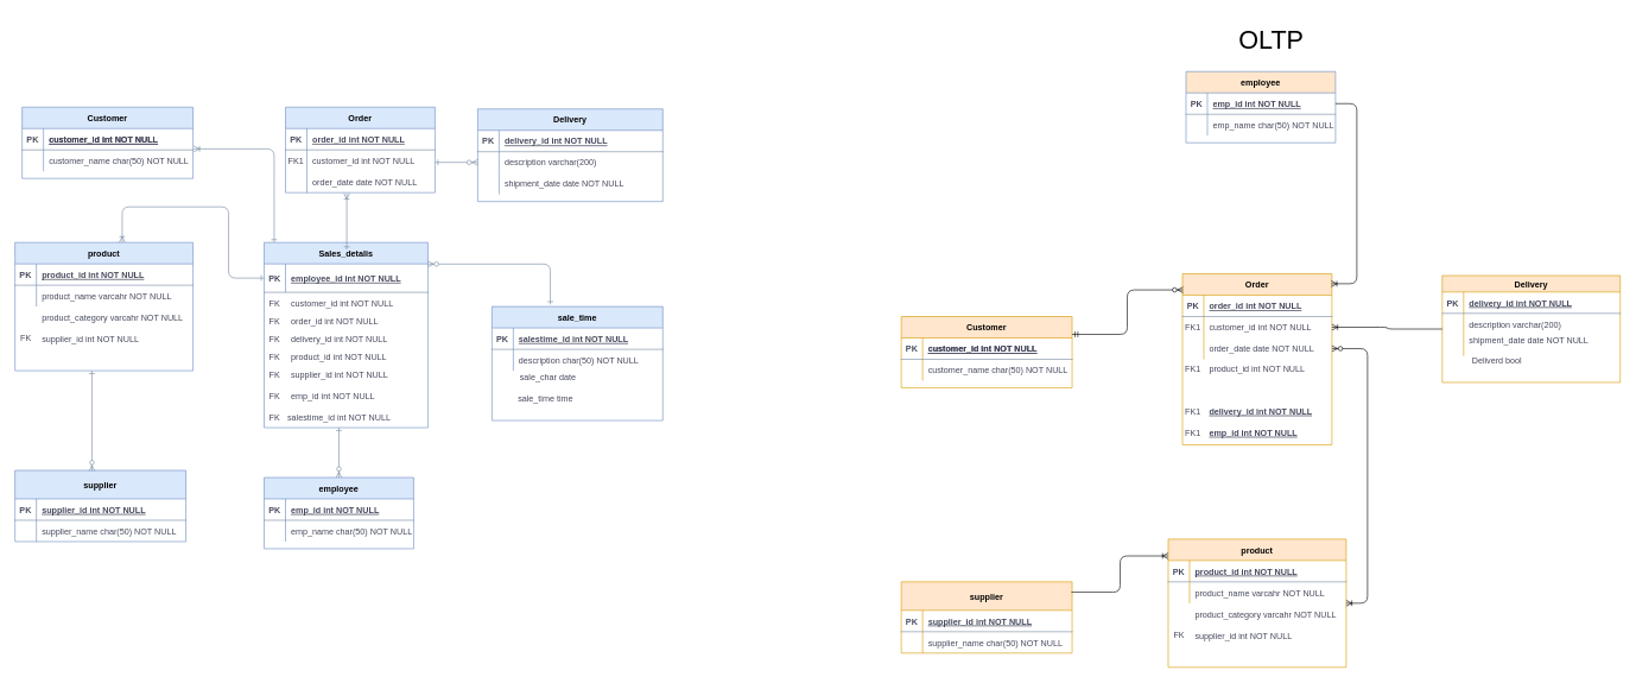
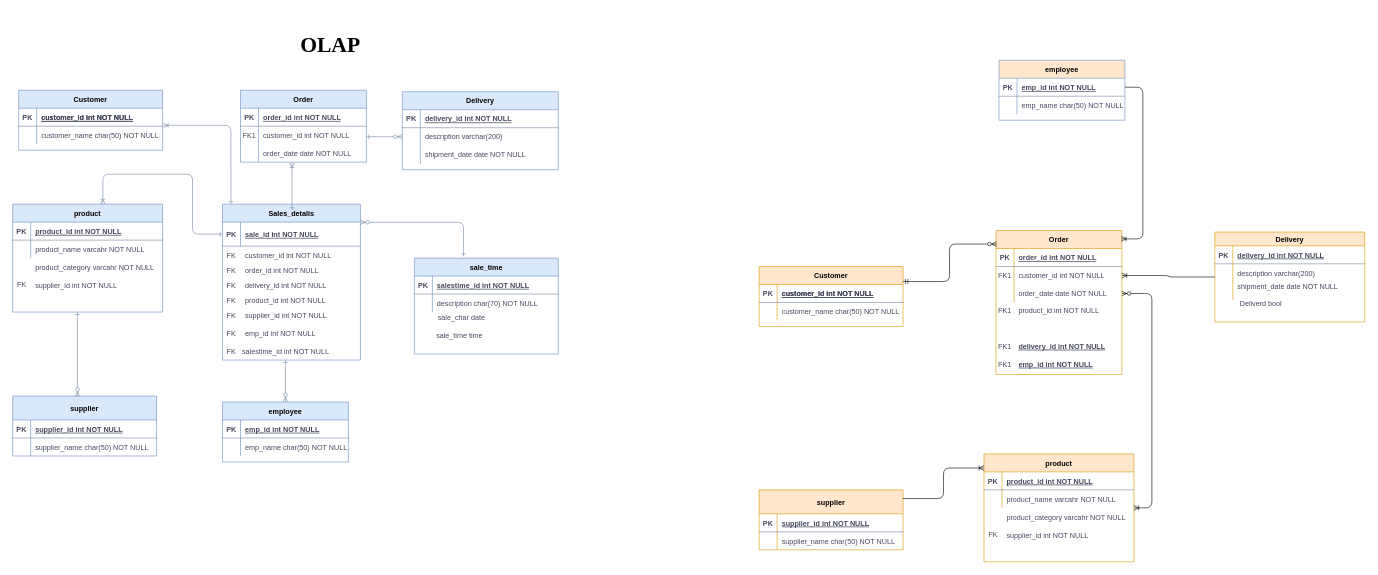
- <mxCell id="90" value="&lt;font style=&quot;font-size: 36px&quot;&gt;OLTP&lt;/font&gt;" style="text;html=1;strokeColor=none;fillColor=none;align=center;verticalAlign=middle;whiteSpace=wrap;rounded=0;" parent="1" vertex="1"><mxGeometry x="1615" y="20" width="340" height="70" as="geometry" /></mxCell>
+ <mxCell id="89" value="&lt;pre&gt;&lt;font style=&quot;font-size: 36px&quot; face=&quot;Times New Roman&quot;&gt;&lt;b&gt;OLAP&lt;/b&gt;&lt;/font&gt;&lt;/pre&gt;" style="text;html=1;strokeColor=none;fillColor=none;align=center;verticalAlign=middle;whiteSpace=wrap;rounded=0;" parent="1" vertex="1"><mxGeometry x="380" y="40" width="340" height="70" as="geometry" /></mxCell>
- <mxCell id="43" value="employee_id int NOT NULL " style="shape=partialRectangle;overflow=hidden;connectable=0;fillColor=none;top=0;left=0;bottom=0;right=0;align=left;spacingLeft=6;fontStyle=5;strokeColor=#788AA3;fontColor=#46495D;" parent="41" vertex="1"><mxGeometry x="30" width="200" height="40" as="geometry" /></mxCell>
+ <mxCell id="43" value="sale_id int NOT NULL " style="shape=partialRectangle;overflow=hidden;connectable=0;fillColor=none;top=0;left=0;bottom=0;right=0;align=left;spacingLeft=6;fontStyle=5;strokeColor=#788AA3;fontColor=#46495D;" parent="41" vertex="1"><mxGeometry x="30" width="200" height="40" as="geometry" /></mxCell>
- <mxCell id="69" value="description char(50) NOT NULL" style="shape=partialRectangle;overflow=hidden;connectable=0;fillColor=none;top=0;left=0;bottom=0;right=0;align=left;spacingLeft=6;strokeColor=#788AA3;fontColor=#46495D;" parent="67" vertex="1"><mxGeometry x="30" width="210" height="30" as="geometry" /></mxCell>
+ <mxCell id="69" value="description char(70) NOT NULL" style="shape=partialRectangle;overflow=hidden;connectable=0;fillColor=none;top=0;left=0;bottom=0;right=0;align=left;spacingLeft=6;strokeColor=#788AA3;fontColor=#46495D;" parent="67" vertex="1"><mxGeometry x="30" width="210" height="30" as="geometry" /></mxCell>
